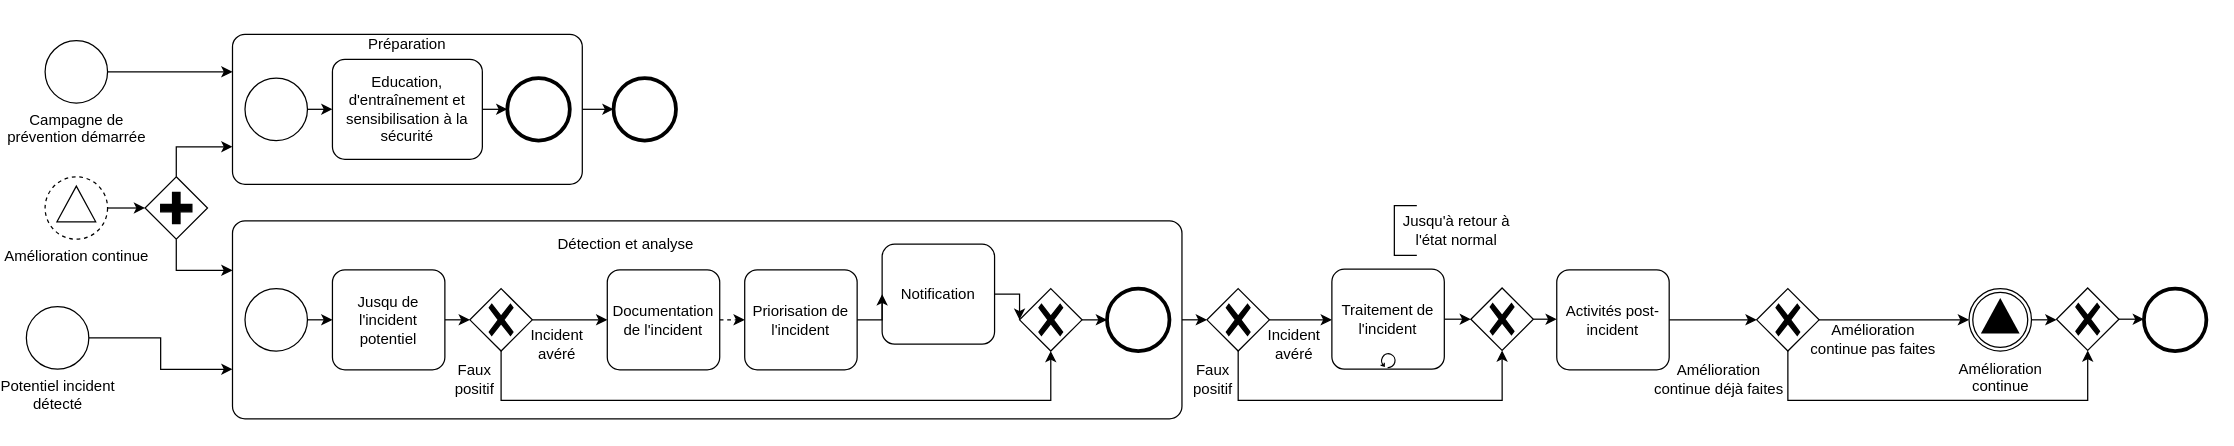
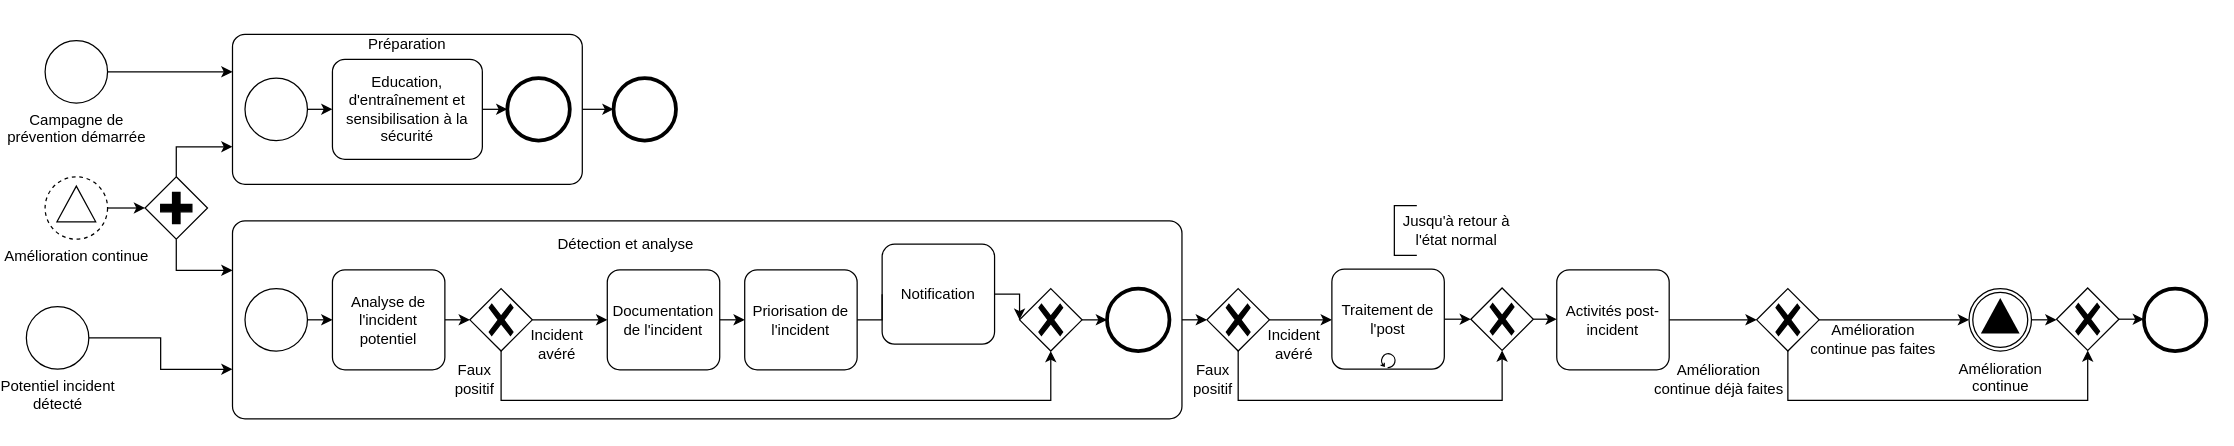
- <mxCell id="24" style="edgeStyle=orthogonalEdgeStyle;rounded=0;orthogonalLoop=1;jettySize=auto;html=1;exitX=1;exitY=0.5;exitDx=0;exitDy=0;exitPerimeter=0;entryX=0;entryY=0.5;entryDx=0;entryDy=0;entryPerimeter=0;" parent="1" source="21" target="23" edge="1"><mxGeometry relative="1" as="geometry" /></mxCell>
+ <mxCell id="24" style="edgeStyle=orthogonalEdgeStyle;rounded=0;orthogonalLoop=1;jettySize=auto;html=1;exitX=1;exitY=0.5;exitDx=0;exitDy=0;exitPerimeter=0;entryX=0;entryY=0.5;entryDx=0;entryDy=0;entryPerimeter=0;endArrow=none;" parent="1" source="21" target="23" edge="1"><mxGeometry relative="1" as="geometry" /></mxCell>
- <mxCell id="42" value="Traitement de l'incident" style="points=[[0.25,0,0],[0.5,0,0],[0.75,0,0],[1,0.25,0],[1,0.5,0],[1,0.75,0],[0.75,1,0],[0.5,1,0],[0.25,1,0],[0,0.75,0],[0,0.5,0],[0,0.25,0]];shape=mxgraph.bpmn.task;whiteSpace=wrap;rectStyle=rounded;size=10;html=1;container=1;expand=0;collapsible=0;taskMarker=abstract;isLoopStandard=1;" parent="1" vertex="1"><mxGeometry x="1065" y="215" width="90" height="80" as="geometry" /></mxCell>
+ <mxCell id="42" value="Traitement de l'post" style="points=[[0.25,0,0],[0.5,0,0],[0.75,0,0],[1,0.25,0],[1,0.5,0],[1,0.75,0],[0.75,1,0],[0.5,1,0],[0.25,1,0],[0,0.75,0],[0,0.5,0],[0,0.25,0]];shape=mxgraph.bpmn.task;whiteSpace=wrap;rectStyle=rounded;size=10;html=1;container=1;expand=0;collapsible=0;taskMarker=abstract;isLoopStandard=1;" parent="1" vertex="1"><mxGeometry x="1065" y="215" width="90" height="80" as="geometry" /></mxCell>
- <mxCell id="19" style="edgeStyle=orthogonalEdgeStyle;rounded=0;orthogonalLoop=1;jettySize=auto;html=1;exitX=1;exitY=0.5;exitDx=0;exitDy=0;exitPerimeter=0;entryX=0;entryY=0.5;entryDx=0;entryDy=0;entryPerimeter=0;dashed=1;" parent="1" source="20" target="21" edge="1"><mxGeometry relative="1" as="geometry" /></mxCell>
+ <mxCell id="19" style="edgeStyle=orthogonalEdgeStyle;rounded=0;orthogonalLoop=1;jettySize=auto;html=1;exitX=1;exitY=0.5;exitDx=0;exitDy=0;exitPerimeter=0;entryX=0;entryY=0.5;entryDx=0;entryDy=0;entryPerimeter=0;" parent="1" source="20" target="21" edge="1"><mxGeometry relative="1" as="geometry" /></mxCell>
- <mxCell id="18" value="Jusqu de l'incident potentiel" style="points=[[0.25,0,0],[0.5,0,0],[0.75,0,0],[1,0.25,0],[1,0.5,0],[1,0.75,0],[0.75,1,0],[0.5,1,0],[0.25,1,0],[0,0.75,0],[0,0.5,0],[0,0.25,0]];shape=mxgraph.bpmn.task;whiteSpace=wrap;rectStyle=rounded;size=10;html=1;container=1;expand=0;collapsible=0;taskMarker=abstract;" parent="1" vertex="1"><mxGeometry x="265" y="215.5" width="90" height="80" as="geometry" /></mxCell>
+ <mxCell id="18" value="Analyse de l'incident potentiel" style="points=[[0.25,0,0],[0.5,0,0],[0.75,0,0],[1,0.25,0],[1,0.5,0],[1,0.75,0],[0.75,1,0],[0.5,1,0],[0.25,1,0],[0,0.75,0],[0,0.5,0],[0,0.25,0]];shape=mxgraph.bpmn.task;whiteSpace=wrap;rectStyle=rounded;size=10;html=1;container=1;expand=0;collapsible=0;taskMarker=abstract;" parent="1" vertex="1"><mxGeometry x="265" y="215.5" width="90" height="80" as="geometry" /></mxCell>
